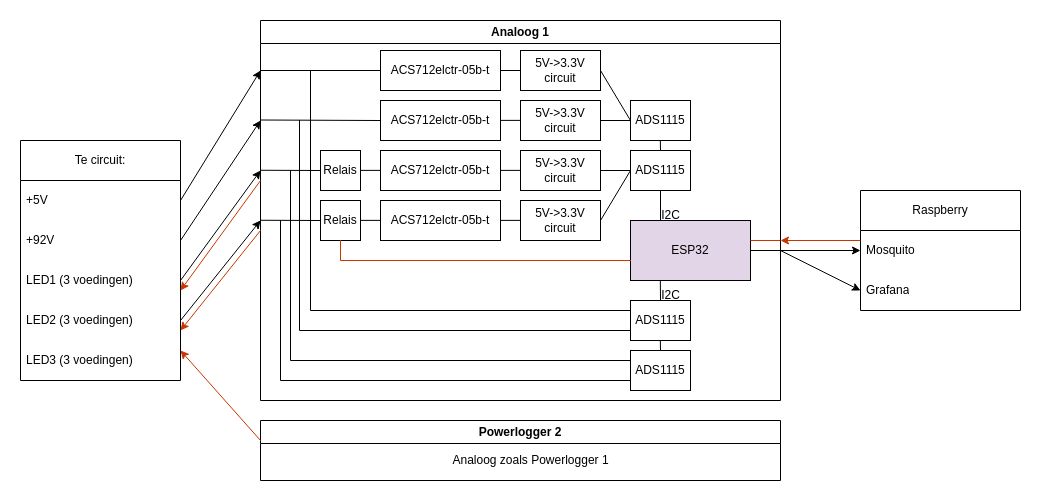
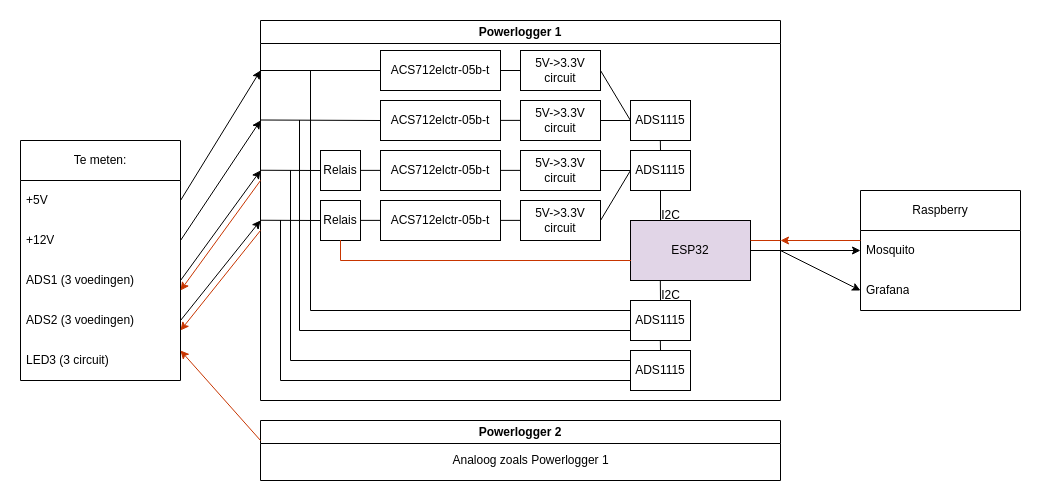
- <mxCell id="8" value="Analoog 1" style="swimlane;whiteSpace=wrap;html=1;" vertex="1" parent="1"><mxGeometry x="260" y="20" width="520" height="380" as="geometry" /></mxCell>
+ <mxCell id="8" value="Powerlogger 1" style="swimlane;whiteSpace=wrap;html=1;" vertex="1" parent="1"><mxGeometry x="260" y="20" width="520" height="380" as="geometry" /></mxCell>
- <mxCell id="2" value="Te circuit:" style="swimlane;fontStyle=0;childLayout=stackLayout;horizontal=1;startSize=40;horizontalStack=0;resizeParent=1;resizeParentMax=0;resizeLast=0;collapsible=1;marginBottom=0;whiteSpace=wrap;html=1;" vertex="1" parent="1"><mxGeometry x="20" y="140" width="160" height="240" as="geometry" /></mxCell>
+ <mxCell id="2" value="Te meten:" style="swimlane;fontStyle=0;childLayout=stackLayout;horizontal=1;startSize=40;horizontalStack=0;resizeParent=1;resizeParentMax=0;resizeLast=0;collapsible=1;marginBottom=0;whiteSpace=wrap;html=1;" vertex="1" parent="1"><mxGeometry x="20" y="140" width="160" height="240" as="geometry" /></mxCell>
- <mxCell id="4" value="+92V" style="text;strokeColor=none;fillColor=none;align=left;verticalAlign=middle;spacingLeft=4;spacingRight=4;overflow=hidden;points=[[0,0.5],[1,0.5]];portConstraint=eastwest;rotatable=0;whiteSpace=wrap;html=1;" vertex="1" parent="2"><mxGeometry y="80" width="160" height="40" as="geometry" /></mxCell>
+ <mxCell id="4" value="+12V" style="text;strokeColor=none;fillColor=none;align=left;verticalAlign=middle;spacingLeft=4;spacingRight=4;overflow=hidden;points=[[0,0.5],[1,0.5]];portConstraint=eastwest;rotatable=0;whiteSpace=wrap;html=1;" vertex="1" parent="2"><mxGeometry y="80" width="160" height="40" as="geometry" /></mxCell>
- <mxCell id="5" value="LED1 (3 voedingen)" style="text;strokeColor=none;fillColor=none;align=left;verticalAlign=middle;spacingLeft=4;spacingRight=4;overflow=hidden;points=[[0,0.5],[1,0.5]];portConstraint=eastwest;rotatable=0;whiteSpace=wrap;html=1;" vertex="1" parent="2"><mxGeometry y="120" width="160" height="40" as="geometry" /></mxCell>
+ <mxCell id="5" value="ADS1 (3 voedingen)" style="text;strokeColor=none;fillColor=none;align=left;verticalAlign=middle;spacingLeft=4;spacingRight=4;overflow=hidden;points=[[0,0.5],[1,0.5]];portConstraint=eastwest;rotatable=0;whiteSpace=wrap;html=1;" vertex="1" parent="2"><mxGeometry y="120" width="160" height="40" as="geometry" /></mxCell>
- <mxCell id="6" value="LED2 (3 voedingen)" style="text;strokeColor=none;fillColor=none;align=left;verticalAlign=middle;spacingLeft=4;spacingRight=4;overflow=hidden;points=[[0,0.5],[1,0.5]];portConstraint=eastwest;rotatable=0;whiteSpace=wrap;html=1;" vertex="1" parent="2"><mxGeometry y="160" width="160" height="40" as="geometry" /></mxCell>
+ <mxCell id="6" value="ADS2 (3 voedingen)" style="text;strokeColor=none;fillColor=none;align=left;verticalAlign=middle;spacingLeft=4;spacingRight=4;overflow=hidden;points=[[0,0.5],[1,0.5]];portConstraint=eastwest;rotatable=0;whiteSpace=wrap;html=1;" vertex="1" parent="2"><mxGeometry y="160" width="160" height="40" as="geometry" /></mxCell>
- <mxCell id="7" value="LED3 (3 voedingen)" style="text;strokeColor=none;fillColor=none;align=left;verticalAlign=middle;spacingLeft=4;spacingRight=4;overflow=hidden;points=[[0,0.5],[1,0.5]];portConstraint=eastwest;rotatable=0;whiteSpace=wrap;html=1;" vertex="1" parent="2"><mxGeometry y="200" width="160" height="40" as="geometry" /></mxCell>
+ <mxCell id="7" value="LED3 (3 circuit)" style="text;strokeColor=none;fillColor=none;align=left;verticalAlign=middle;spacingLeft=4;spacingRight=4;overflow=hidden;points=[[0,0.5],[1,0.5]];portConstraint=eastwest;rotatable=0;whiteSpace=wrap;html=1;" vertex="1" parent="2"><mxGeometry y="200" width="160" height="40" as="geometry" /></mxCell>
